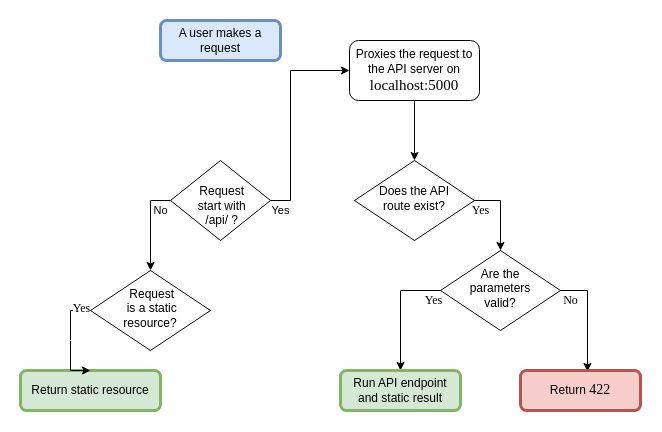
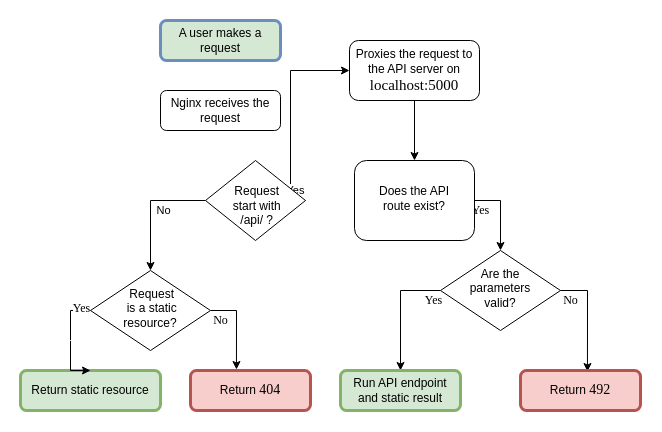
- <mxCell id="2" value="A user makes a request" style="rounded=1;whiteSpace=wrap;html=1;fontSize=12;glass=0;strokeWidth=3;shadow=0;fillColor=#dae8fc;strokeColor=#6c8ebf;" parent="1" vertex="1"><mxGeometry x="160" y="20" width="120" height="40" as="geometry" /></mxCell>
+ <mxCell id="2" value="A user makes a request" style="rounded=1;whiteSpace=wrap;html=1;fontSize=12;glass=0;strokeWidth=3;shadow=0;fillColor=#d5e8d4;strokeColor=#6c8ebf;" parent="1" vertex="1"><mxGeometry x="160" y="20" width="120" height="40" as="geometry" /></mxCell>
+ <mxCell id="9" value="Nginx receives the request" style="rounded=1;whiteSpace=wrap;html=1;fontSize=12;glass=0;strokeWidth=1;shadow=0;" parent="1" vertex="1"><mxGeometry x="160" y="90" width="120" height="40" as="geometry" /></mxCell>
- <mxCell id="5" value="&amp;nbsp;&lt;br&gt;&amp;nbsp;Request&lt;br&gt;&amp;nbsp;start with&lt;br&gt;&amp;nbsp;/api/ ?" style="rhombus;whiteSpace=wrap;html=1;shadow=0;fontFamily=Helvetica;fontSize=12;align=center;strokeWidth=1;spacing=6;spacingTop=-4;" parent="1" vertex="1"><mxGeometry x="170" y="160" width="100" height="80" as="geometry" /></mxCell>
+ <mxCell id="5" value="&amp;nbsp;&lt;br&gt;&amp;nbsp;Request&lt;br&gt;&amp;nbsp;start with&lt;br&gt;&amp;nbsp;/api/ ?" style="rhombus;whiteSpace=wrap;html=1;shadow=0;fontFamily=Helvetica;fontSize=12;align=center;strokeWidth=1;spacing=6;spacingTop=-4;" parent="1" vertex="1"><mxGeometry x="205" y="160" width="100" height="80" as="geometry" /></mxCell>
- <mxCell id="16" value="Does the API&lt;br&gt;route exist?" style="rhombus;whiteSpace=wrap;html=1;shadow=0;fontFamily=Helvetica;fontSize=12;align=center;strokeWidth=1;spacing=6;spacingTop=-4;" vertex="1" parent="1"><mxGeometry x="354" y="160" width="120" height="80" as="geometry" /></mxCell>
+ <mxCell id="16" value="Does the API&lt;br&gt;route exist?" style="whiteSpace=wrap;html=1;shadow=0;fontFamily=Helvetica;fontSize=12;align=center;strokeWidth=1;spacing=6;spacingTop=-4;rounded=1;" vertex="1" parent="1"><mxGeometry x="354" y="160" width="120" height="80" as="geometry" /></mxCell>
+ <mxCell id="12" value="&lt;font style=&quot;font-size: 12px;&quot;&gt;No&lt;/font&gt;" style="edgeStyle=orthogonalEdgeStyle;rounded=0;orthogonalLoop=1;jettySize=auto;html=1;exitX=1;exitY=0.5;exitDx=0;exitDy=0;entryX=0.383;entryY=-0.025;entryDx=0;entryDy=0;entryPerimeter=0;fontFamily=Lucida Console;fontSize=14;" edge="1" parent="1" source="13" target="14"><mxGeometry x="-0.765" y="-10" relative="1" as="geometry"><mxPoint as="offset" /></mxGeometry></mxCell>
+ <mxCell id="14" value="Return &lt;font style=&quot;font-size: 14px;&quot; face=&quot;Lucida Console&quot;&gt;404&lt;/font&gt;" style="rounded=1;whiteSpace=wrap;html=1;fontSize=12;glass=0;strokeWidth=3;shadow=0;fillColor=#f8cecc;strokeColor=#b85450;" vertex="1" parent="1"><mxGeometry x="190" y="370" width="120" height="40" as="geometry" /></mxCell>
- <mxCell id="21" value="Return &lt;font style=&quot;font-size: 14px;&quot; face=&quot;Lucida Console&quot;&gt;422&lt;/font&gt;" style="rounded=1;whiteSpace=wrap;html=1;fontSize=12;glass=0;strokeWidth=3;shadow=0;fillColor=#f8cecc;strokeColor=#b85450;" vertex="1" parent="1"><mxGeometry x="520" y="370" width="120" height="40" as="geometry" /></mxCell>
+ <mxCell id="21" value="Return &lt;font style=&quot;font-size: 14px;&quot; face=&quot;Lucida Console&quot;&gt;492&lt;/font&gt;" style="rounded=1;whiteSpace=wrap;html=1;fontSize=12;glass=0;strokeWidth=3;shadow=0;fillColor=#f8cecc;strokeColor=#b85450;" vertex="1" parent="1"><mxGeometry x="520" y="370" width="120" height="40" as="geometry" /></mxCell>
